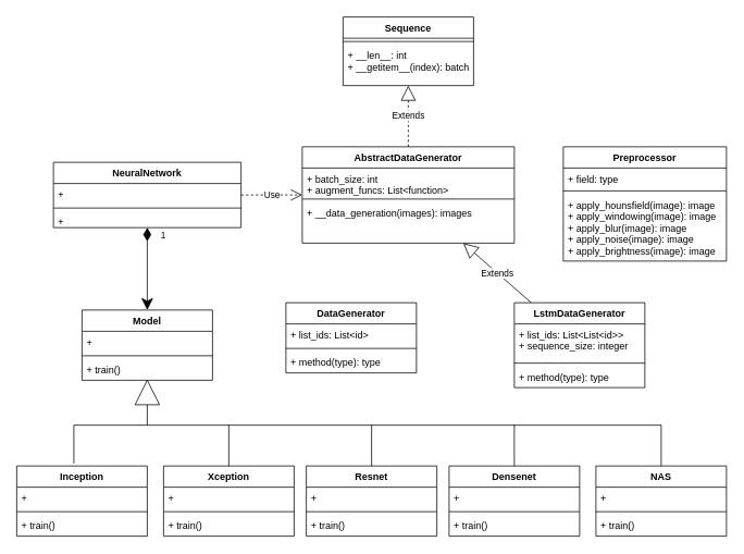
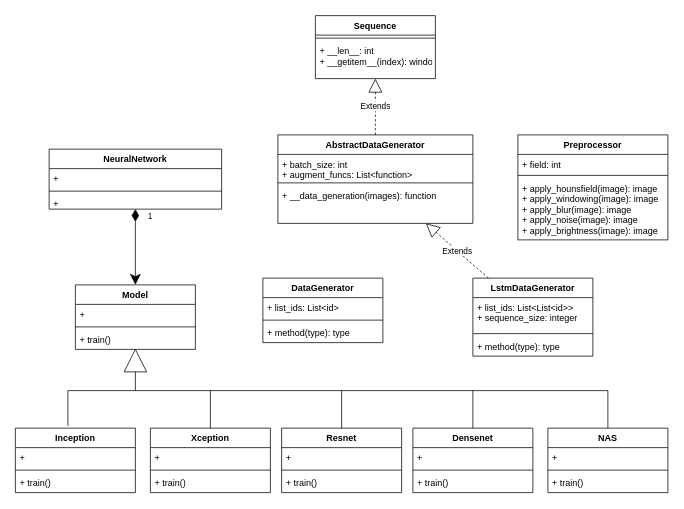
- <mxCell id="17" value="+ __len__: int&#10;+ __getitem__(index): batch" style="text;strokeColor=none;fillColor=none;align=left;verticalAlign=top;spacingLeft=4;spacingRight=4;overflow=hidden;rotatable=0;points=[[0,0.5],[1,0.5]];portConstraint=eastwest;" vertex="1" parent="15"><mxGeometry y="34" width="160" height="50" as="geometry" /></mxCell>
+ <mxCell id="17" value="+ __len__: int&#10;+ __getitem__(index): windowing" style="text;strokeColor=none;fillColor=none;align=left;verticalAlign=top;spacingLeft=4;spacingRight=4;overflow=hidden;rotatable=0;points=[[0,0.5],[1,0.5]];portConstraint=eastwest;" vertex="1" parent="15"><mxGeometry y="34" width="160" height="50" as="geometry" /></mxCell>
- <mxCell id="3" value="+ field: type" style="text;strokeColor=none;fillColor=none;align=left;verticalAlign=top;spacingLeft=4;spacingRight=4;overflow=hidden;rotatable=0;points=[[0,0.5],[1,0.5]];portConstraint=eastwest;" vertex="1" parent="2"><mxGeometry y="26" width="200" height="24" as="geometry" /></mxCell>
+ <mxCell id="3" value="+ field: int" style="text;strokeColor=none;fillColor=none;align=left;verticalAlign=top;spacingLeft=4;spacingRight=4;overflow=hidden;rotatable=0;points=[[0,0.5],[1,0.5]];portConstraint=eastwest;" vertex="1" parent="2"><mxGeometry y="26" width="200" height="24" as="geometry" /></mxCell>
- <mxCell id="60" value="Use" style="endArrow=open;endSize=12;dashed=1;html=1;" edge="1" parent="1" source="23" target="19"><mxGeometry width="160" relative="1" as="geometry"><mxPoint x="20" y="680" as="sourcePoint" /><mxPoint x="180" y="680" as="targetPoint" /></mxGeometry></mxCell>
- <mxCell id="22" value="+ __data_generation(images): images" style="text;strokeColor=none;fillColor=none;align=left;verticalAlign=top;spacingLeft=4;spacingRight=4;overflow=hidden;rotatable=0;points=[[0,0.5],[1,0.5]];portConstraint=eastwest;" vertex="1" parent="19"><mxGeometry y="68" width="260" height="50" as="geometry" /></mxCell>
+ <mxCell id="22" value="+ __data_generation(images): function" style="text;strokeColor=none;fillColor=none;align=left;verticalAlign=top;spacingLeft=4;spacingRight=4;overflow=hidden;rotatable=0;points=[[0,0.5],[1,0.5]];portConstraint=eastwest;" vertex="1" parent="19"><mxGeometry y="68" width="260" height="50" as="geometry" /></mxCell>
- <mxCell id="14" value="Extends" style="endArrow=block;endSize=16;endFill=0;html=1;" edge="1" parent="1" source="10" target="19"><mxGeometry width="160" relative="1" as="geometry"><mxPoint x="100" y="360" as="sourcePoint" /><mxPoint x="264.424" y="292" as="targetPoint" /></mxGeometry></mxCell>
+ <mxCell id="14" value="Extends" style="endArrow=block;endSize=16;endFill=0;html=1;dashed=1;" edge="1" parent="1" source="10" target="19"><mxGeometry width="160" relative="1" as="geometry"><mxPoint x="100" y="360" as="sourcePoint" /><mxPoint x="264.424" y="292" as="targetPoint" /></mxGeometry></mxCell>
